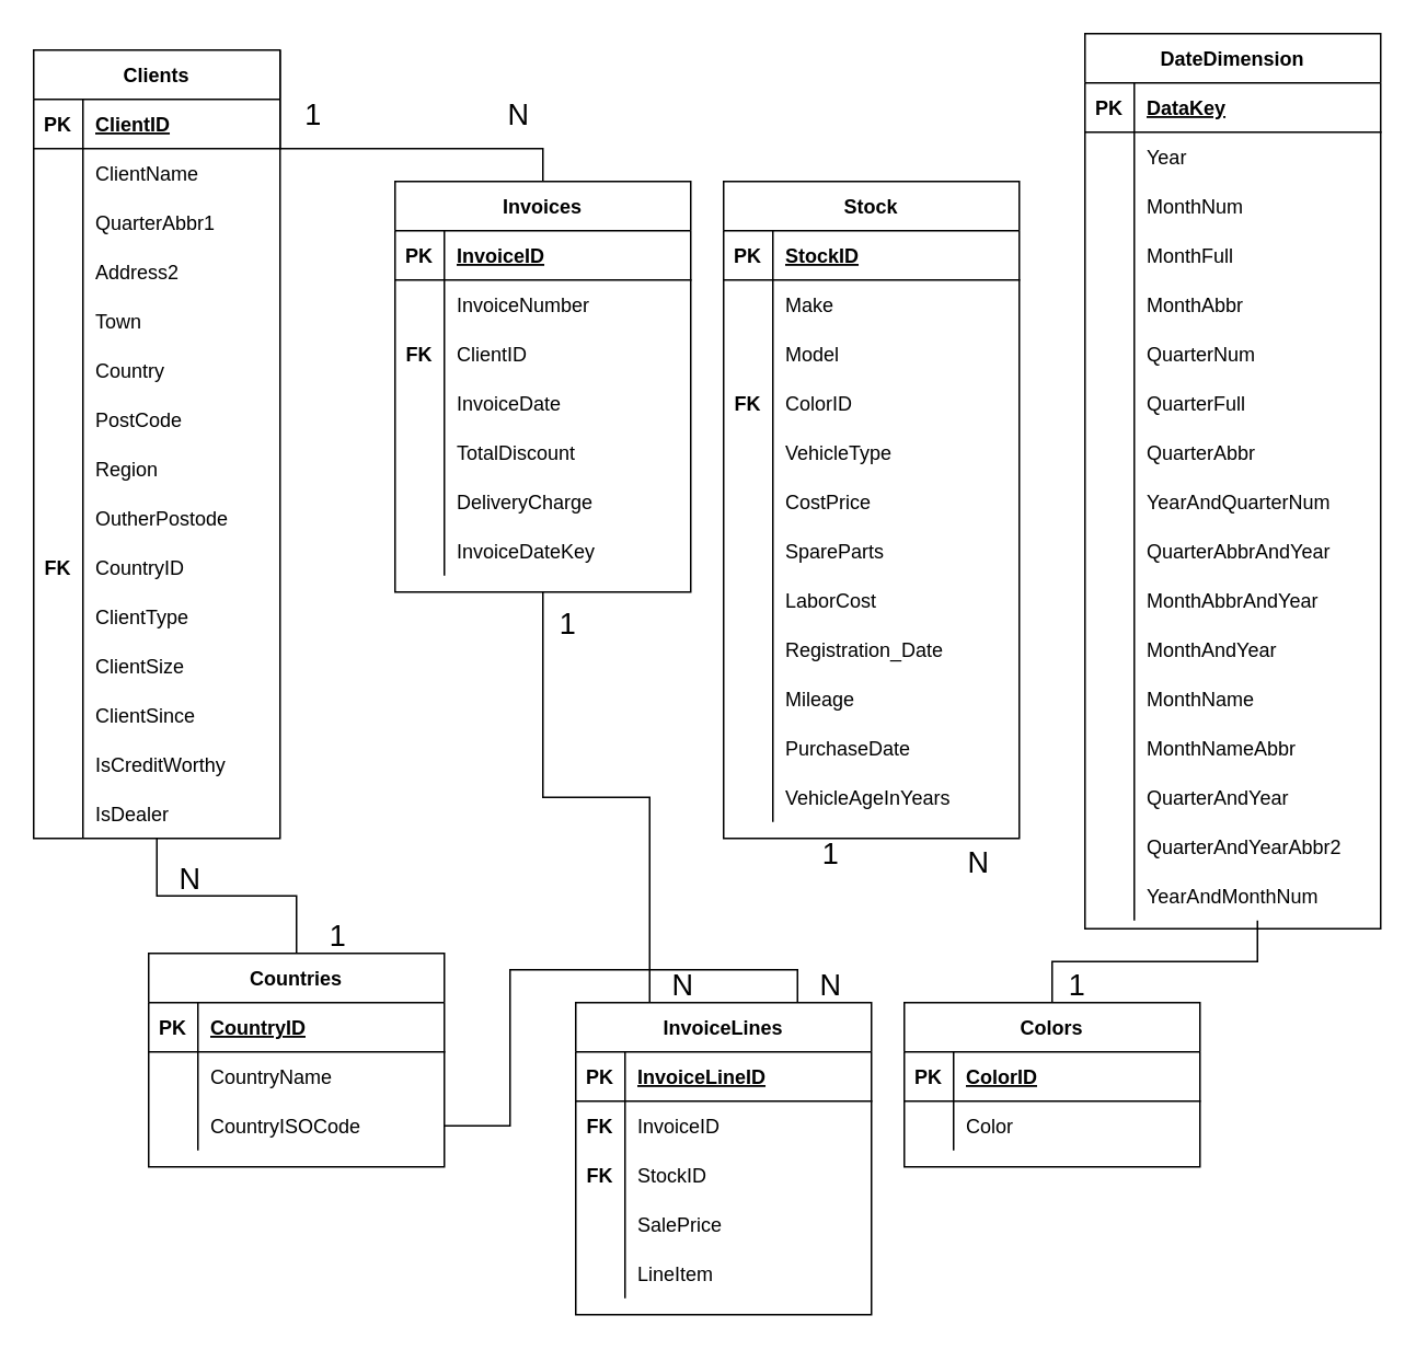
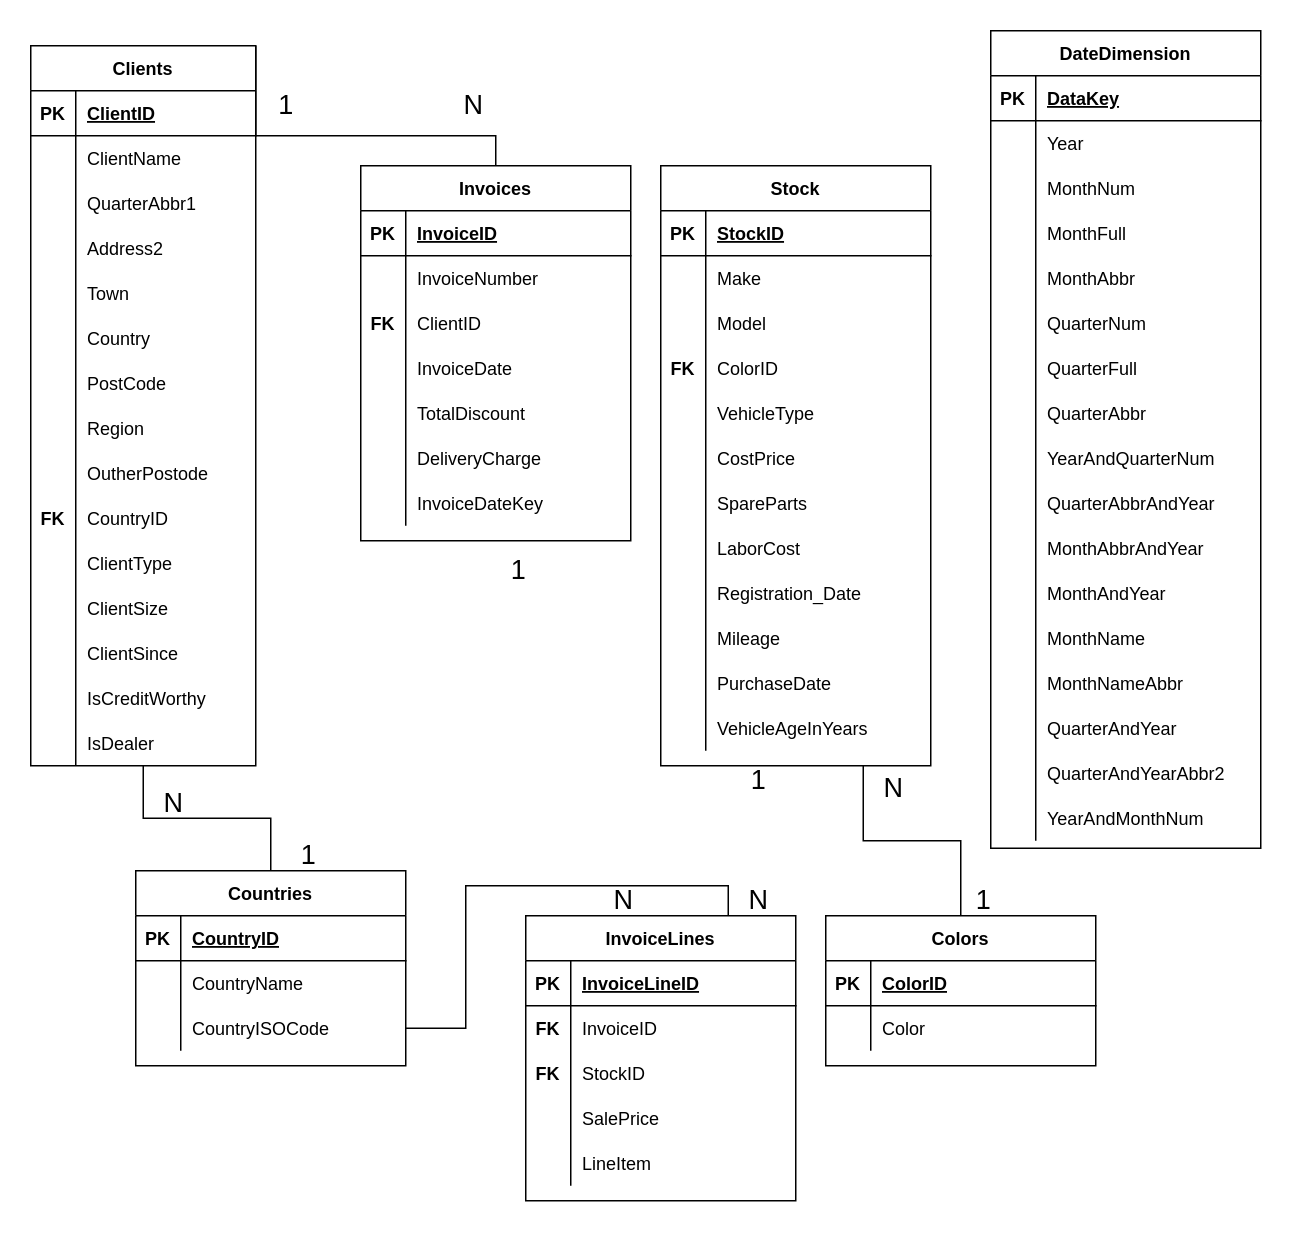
- <mxCell id="127" style="edgeStyle=orthogonalEdgeStyle;rounded=0;orthogonalLoop=1;jettySize=auto;html=1;exitX=0.25;exitY=0;exitDx=0;exitDy=0;entryX=0.5;entryY=1;entryDx=0;entryDy=0;endArrow=none;endFill=0;" edge="1" parent="1" source="129" target="105"><mxGeometry relative="1" as="geometry" /></mxCell>
- <mxCell id="48" style="edgeStyle=orthogonalEdgeStyle;rounded=0;orthogonalLoop=1;jettySize=auto;html=1;exitX=0.5;exitY=0;exitDx=0;exitDy=0;endArrow=none;endFill=0;" edge="1" parent="1" source="49" target="196"><mxGeometry relative="1" as="geometry" /></mxCell>
+ <mxCell id="48" style="edgeStyle=orthogonalEdgeStyle;rounded=0;orthogonalLoop=1;jettySize=auto;html=1;exitX=0.5;exitY=0;exitDx=0;exitDy=0;entryX=0.75;entryY=1;entryDx=0;entryDy=0;endArrow=none;endFill=0;" edge="1" parent="1" source="49" target="67"><mxGeometry relative="1" as="geometry" /></mxCell>
